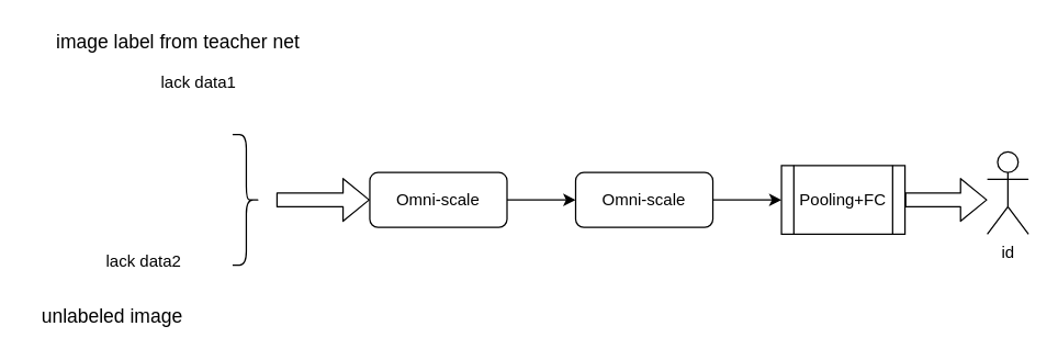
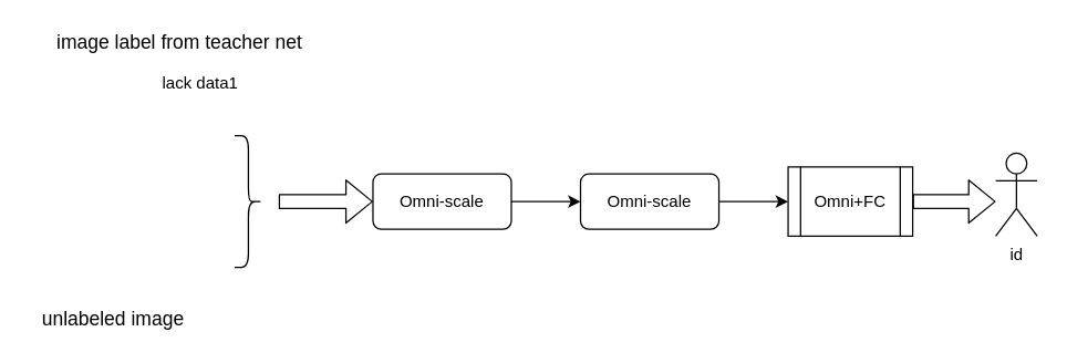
- <mxCell id="7" value="Pooling+FC" style="shape=process;whiteSpace=wrap;html=1;backgroundOutline=1;" parent="1" vertex="1"><mxGeometry x="569" y="120" width="90" height="50" as="geometry" /></mxCell>
+ <mxCell id="7" value="Omni+FC" style="shape=process;whiteSpace=wrap;html=1;backgroundOutline=1;" parent="1" vertex="1"><mxGeometry x="569" y="120" width="90" height="50" as="geometry" /></mxCell>
- <mxCell id="14" value="lack data2" style="text;html=1;align=center;verticalAlign=middle;resizable=0;points=[];autosize=1;" vertex="1" parent="1"><mxGeometry x="69" y="180" width="70" height="20" as="geometry" /></mxCell>
